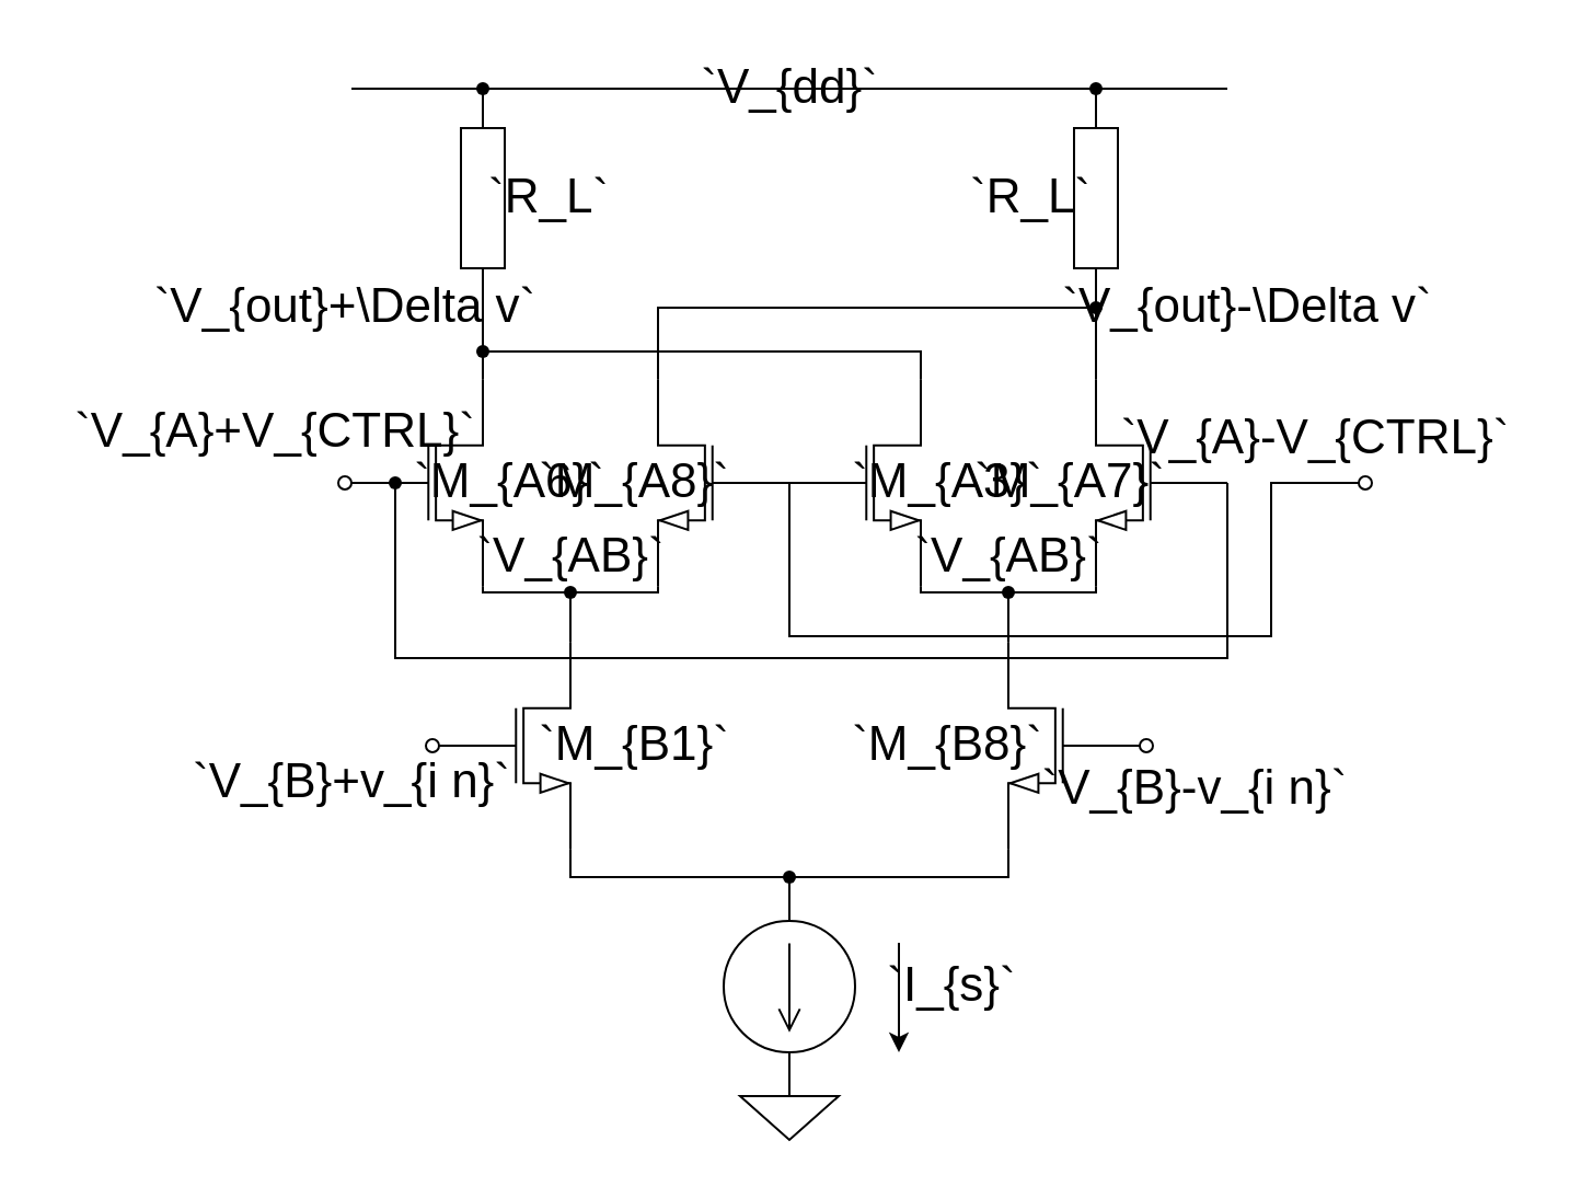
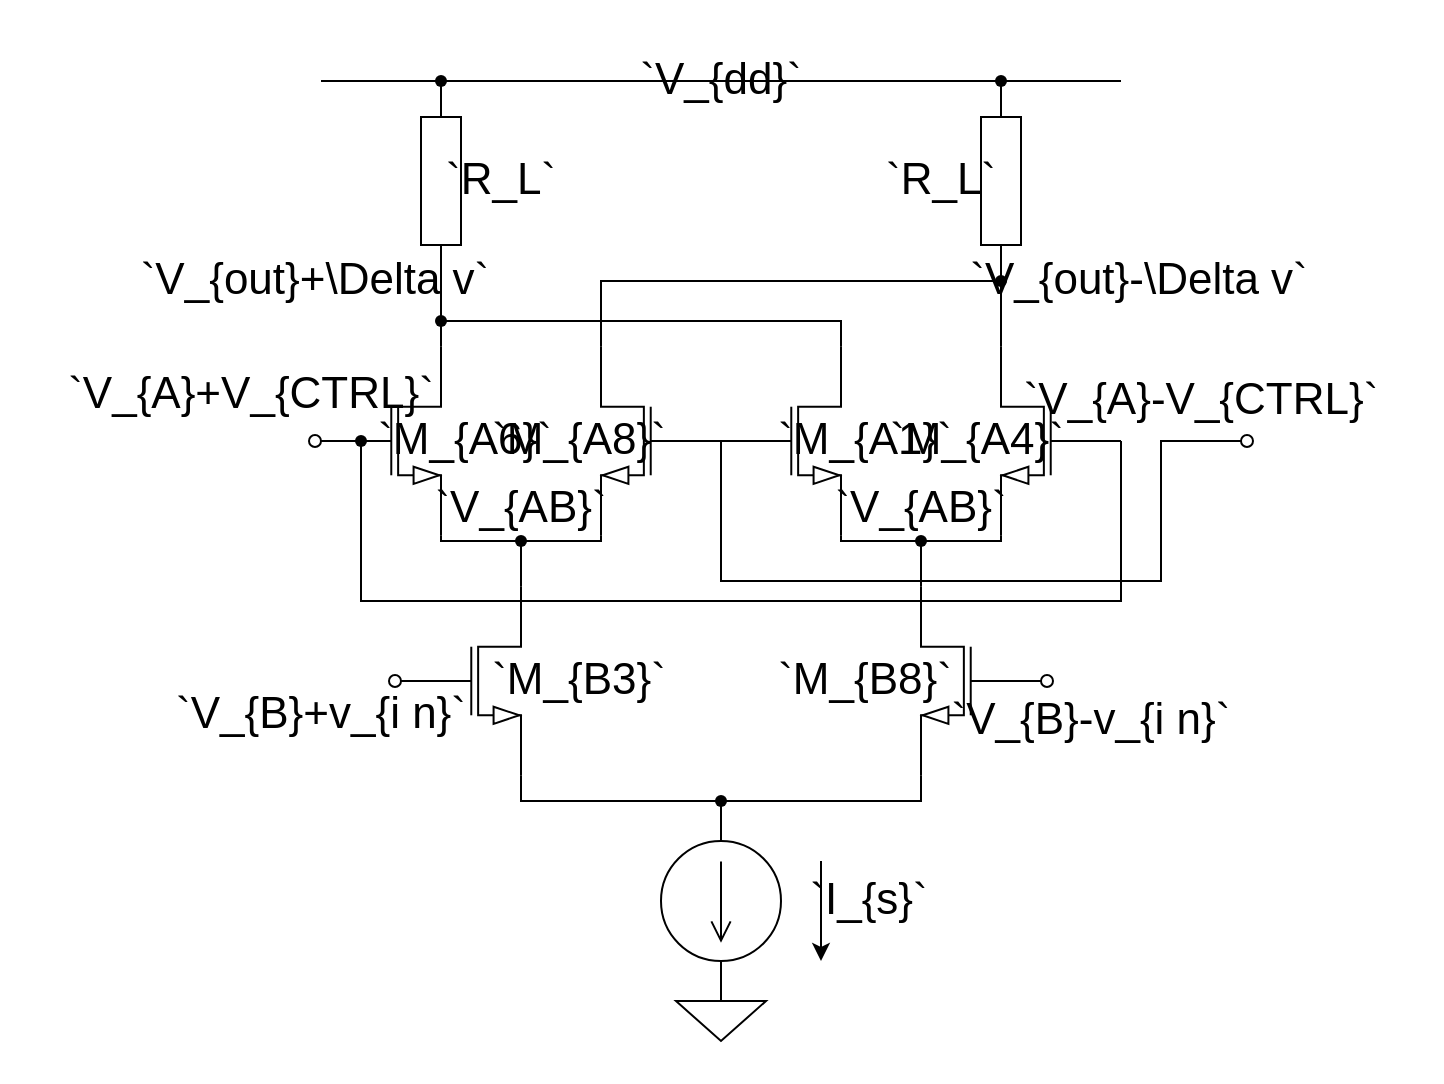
- <mxCell id="43" value="&lt;font style=&quot;font-size: 22px;&quot;&gt;`M_{A3}`&lt;/font&gt;" style="text;html=1;align=center;verticalAlign=middle;resizable=0;points=[];autosize=1;strokeColor=none;fillColor=none;" parent="1" vertex="1"><mxGeometry x="376.75" y="200" width="110" height="40" as="geometry" /></mxCell>
+ <mxCell id="43" value="&lt;font style=&quot;font-size: 22px;&quot;&gt;`M_{A1}`&lt;/font&gt;" style="text;html=1;align=center;verticalAlign=middle;resizable=0;points=[];autosize=1;strokeColor=none;fillColor=none;" parent="1" vertex="1"><mxGeometry x="376.75" y="200" width="110" height="40" as="geometry" /></mxCell>
- <mxCell id="42" value="&lt;font style=&quot;font-size: 22px;&quot;&gt;`M_{A7}`&lt;/font&gt;" style="text;html=1;align=center;verticalAlign=middle;resizable=0;points=[];autosize=1;strokeColor=none;fillColor=none;" parent="1" vertex="1"><mxGeometry x="433.25" y="200" width="110" height="40" as="geometry" /></mxCell>
+ <mxCell id="42" value="&lt;font style=&quot;font-size: 22px;&quot;&gt;`M_{A4}`&lt;/font&gt;" style="text;html=1;align=center;verticalAlign=middle;resizable=0;points=[];autosize=1;strokeColor=none;fillColor=none;" parent="1" vertex="1"><mxGeometry x="433.25" y="200" width="110" height="40" as="geometry" /></mxCell>
- <mxCell id="44" value="&lt;font style=&quot;font-size: 22px;&quot;&gt;`M_{B1}`&lt;/font&gt;" style="text;html=1;align=center;verticalAlign=middle;resizable=0;points=[];autosize=1;strokeColor=none;fillColor=none;" parent="1" vertex="1"><mxGeometry x="233.5" y="320" width="110" height="40" as="geometry" /></mxCell>
+ <mxCell id="44" value="&lt;font style=&quot;font-size: 22px;&quot;&gt;`M_{B3}`&lt;/font&gt;" style="text;html=1;align=center;verticalAlign=middle;resizable=0;points=[];autosize=1;strokeColor=none;fillColor=none;" parent="1" vertex="1"><mxGeometry x="233.5" y="320" width="110" height="40" as="geometry" /></mxCell>
